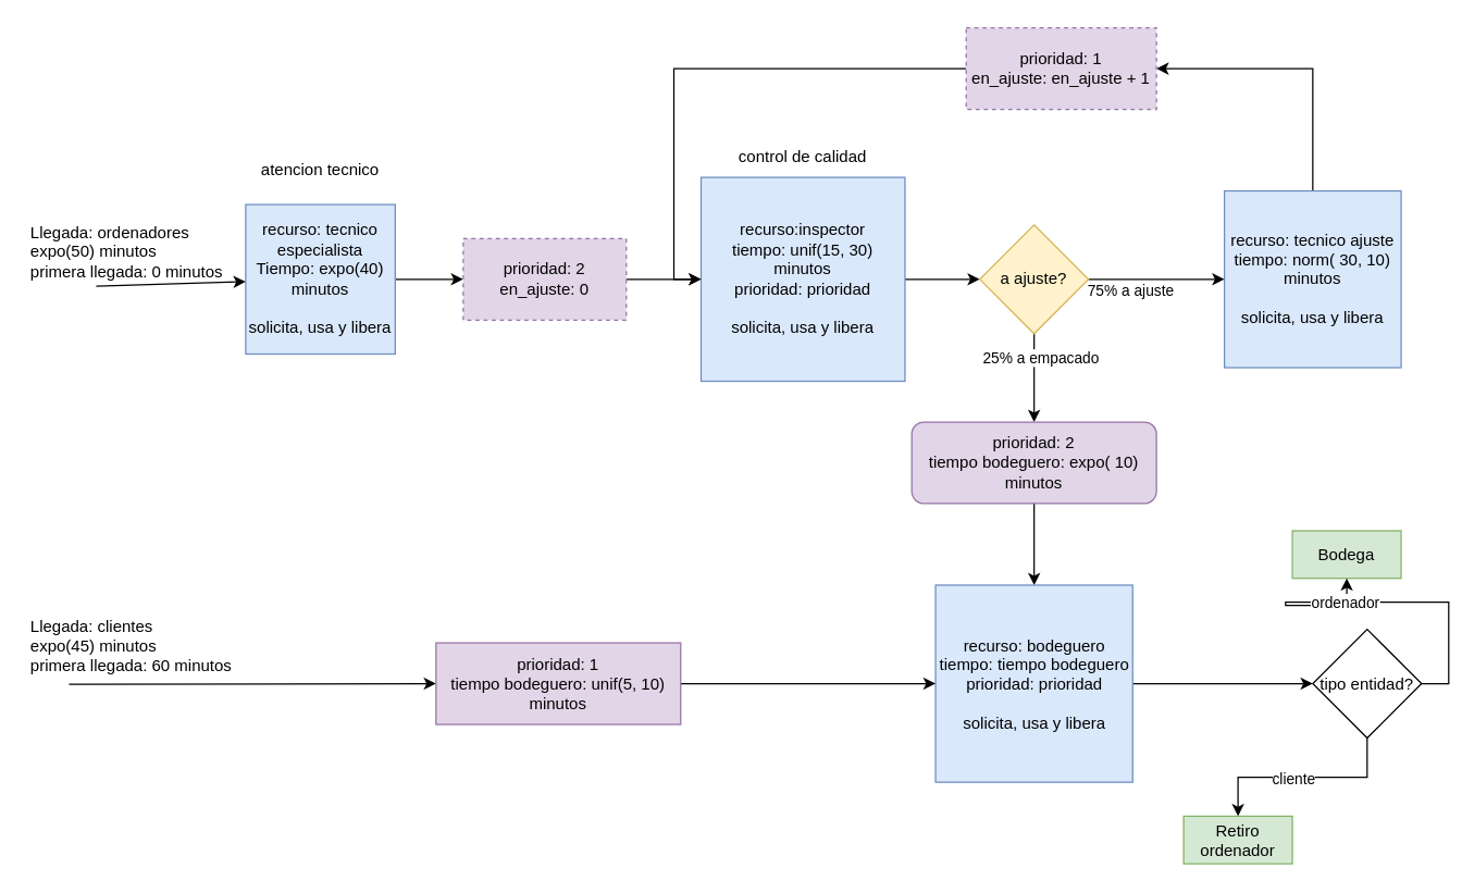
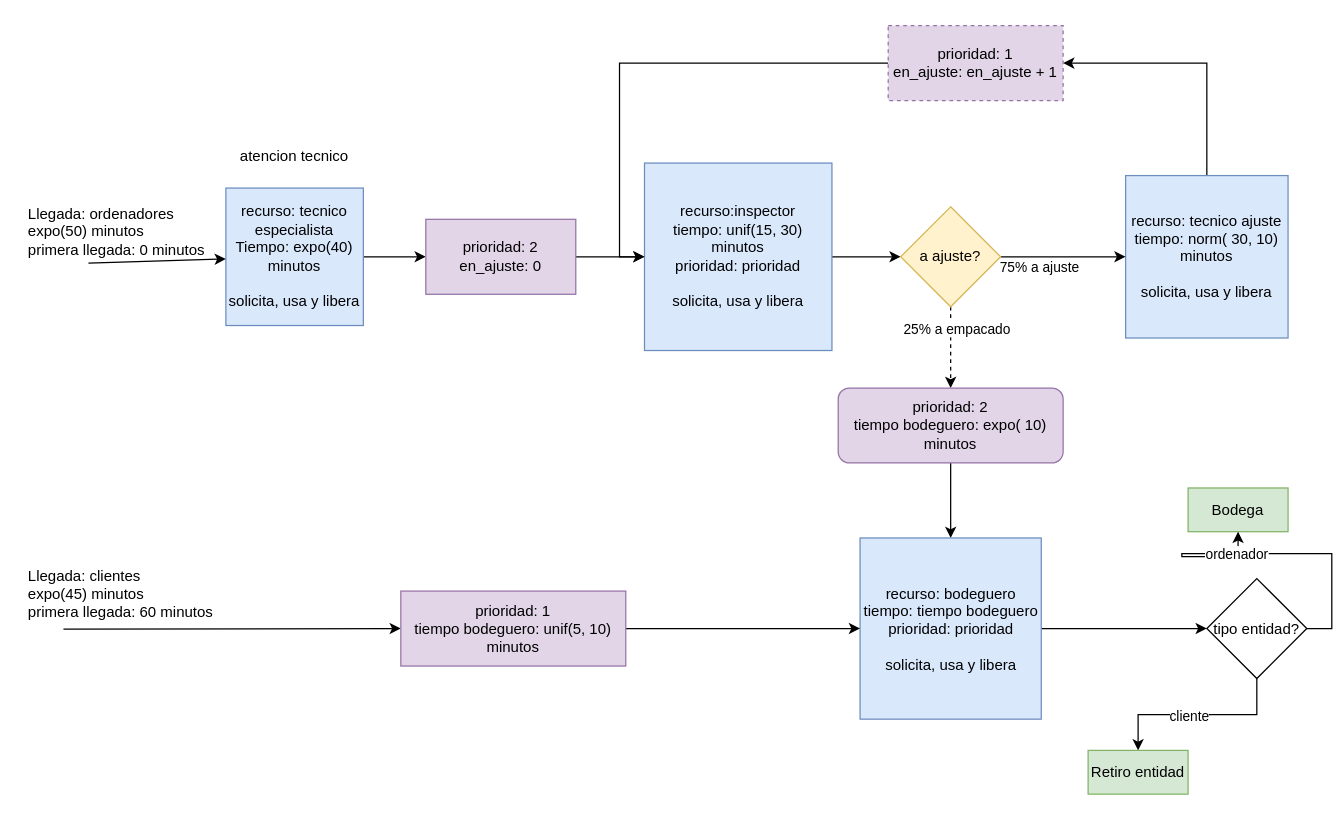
- <mxCell id="11" value="control de calidad" style="text;html=1;align=center;verticalAlign=middle;whiteSpace=wrap;rounded=0;" parent="1" vertex="1"><mxGeometry x="540" y="100" width="100" height="30" as="geometry" /></mxCell>
- <mxCell id="16" value="prioridad: 2&lt;div&gt;en_ajuste: 0&lt;/div&gt;" style="rounded=0;whiteSpace=wrap;html=1;fillColor=#e1d5e7;strokeColor=#9673a6;dashed=1;" parent="1" vertex="1"><mxGeometry x="340" y="175" width="120" height="60" as="geometry" /></mxCell>
+ <mxCell id="16" value="prioridad: 2&lt;div&gt;en_ajuste: 0&lt;/div&gt;" style="rounded=0;whiteSpace=wrap;html=1;fillColor=#e1d5e7;strokeColor=#9673a6;" parent="1" vertex="1"><mxGeometry x="340" y="175" width="120" height="60" as="geometry" /></mxCell>
- <mxCell id="19" style="edgeStyle=orthogonalEdgeStyle;rounded=0;orthogonalLoop=1;jettySize=auto;html=1;exitX=0.5;exitY=1;exitDx=0;exitDy=0;" parent="1" source="21" target="25" edge="1"><mxGeometry relative="1" as="geometry" /></mxCell>
+ <mxCell id="19" style="edgeStyle=orthogonalEdgeStyle;rounded=0;orthogonalLoop=1;jettySize=auto;html=1;exitX=0.5;exitY=1;exitDx=0;exitDy=0;dashed=1;" parent="1" source="21" target="25" edge="1"><mxGeometry relative="1" as="geometry" /></mxCell>
- <mxCell id="35" value="Retiro ordenador" style="rounded=0;whiteSpace=wrap;html=1;fillColor=#d5e8d4;strokeColor=#82b366;" parent="1" vertex="1"><mxGeometry x="870" y="600" width="80" height="35" as="geometry" /></mxCell>
+ <mxCell id="35" value="Retiro entidad" style="rounded=0;whiteSpace=wrap;html=1;fillColor=#d5e8d4;strokeColor=#82b366;" parent="1" vertex="1"><mxGeometry x="870" y="600" width="80" height="35" as="geometry" /></mxCell>
